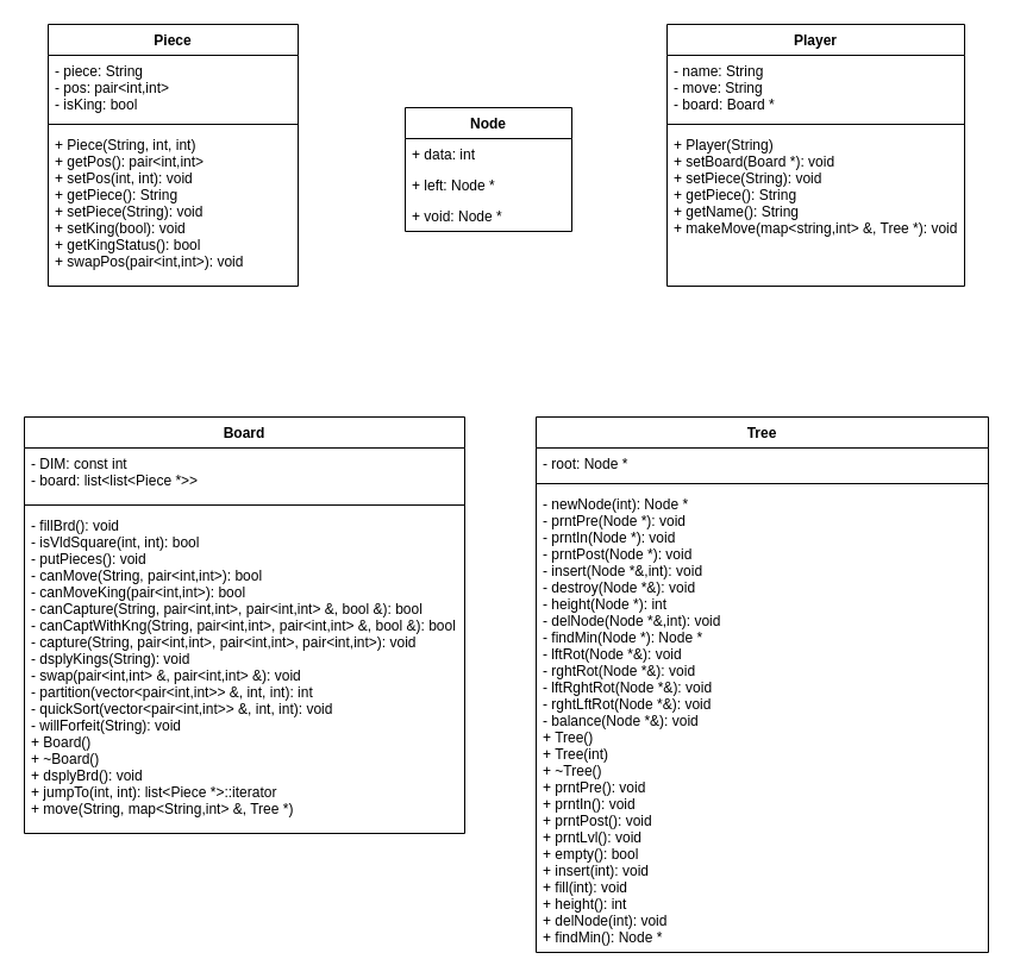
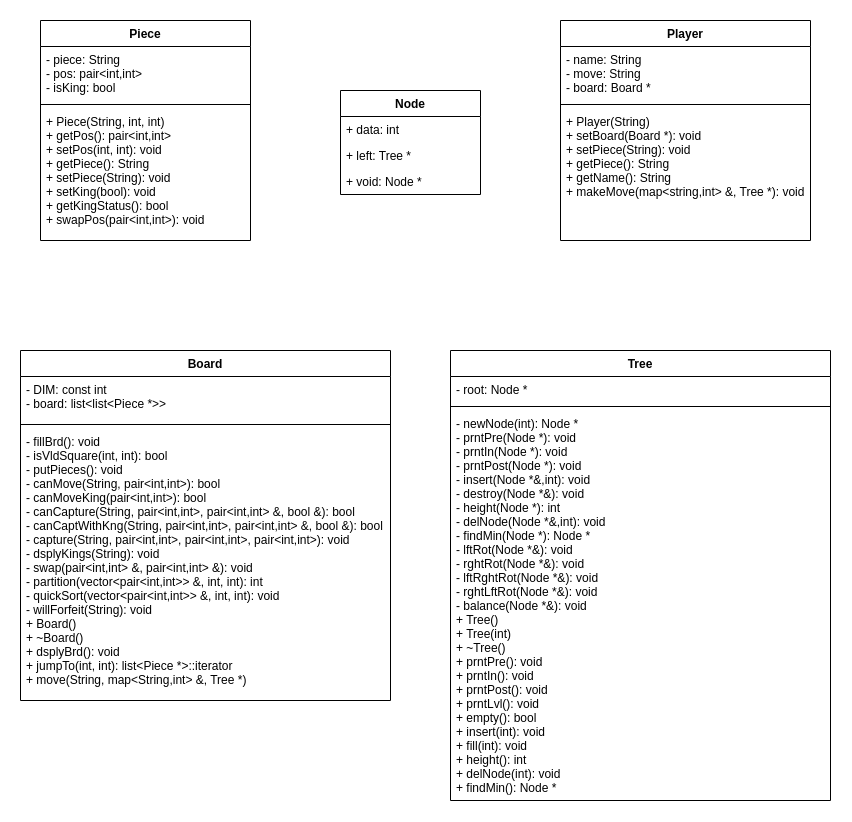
- <mxCell id="16" value="+ left: Node *" style="text;strokeColor=none;fillColor=none;align=left;verticalAlign=top;spacingLeft=4;spacingRight=4;overflow=hidden;rotatable=0;points=[[0,0.5],[1,0.5]];portConstraint=eastwest;" parent="14" vertex="1"><mxGeometry y="52" width="140" height="26" as="geometry" /></mxCell>
+ <mxCell id="16" value="+ left: Tree *" style="text;strokeColor=none;fillColor=none;align=left;verticalAlign=top;spacingLeft=4;spacingRight=4;overflow=hidden;rotatable=0;points=[[0,0.5],[1,0.5]];portConstraint=eastwest;" parent="14" vertex="1"><mxGeometry y="52" width="140" height="26" as="geometry" /></mxCell>
